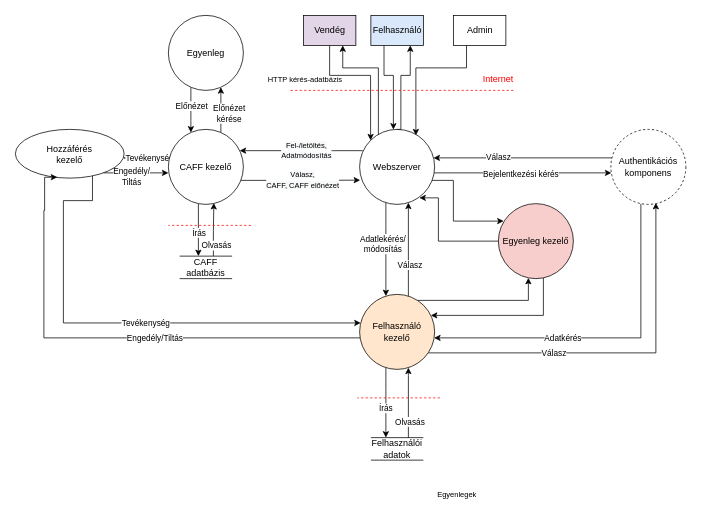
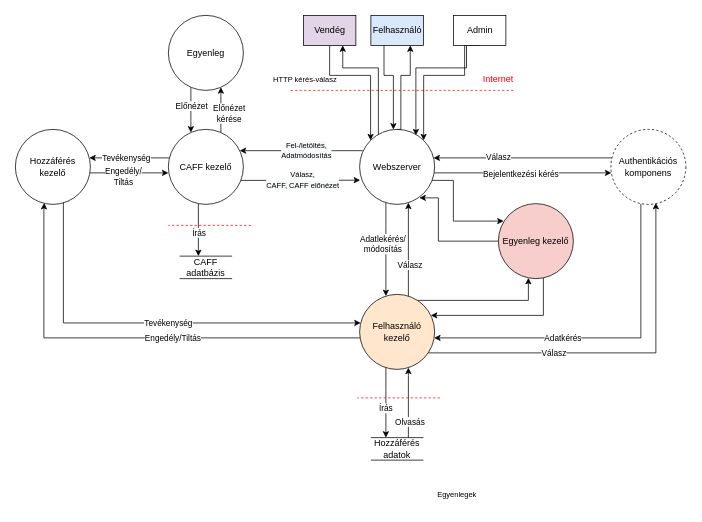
- <mxCell id="58" value="&lt;font style=&quot;font-size: 10px;&quot;&gt;HTTP kérés-adatbázis&lt;/font&gt;" style="text;html=1;strokeColor=none;fillColor=none;align=center;verticalAlign=middle;whiteSpace=wrap;rounded=0;" parent="1" vertex="1"><mxGeometry x="354" y="90" width="105" height="30" as="geometry" /></mxCell>
+ <mxCell id="58" value="&lt;font style=&quot;font-size: 10px;&quot;&gt;HTTP kérés-válasz&lt;/font&gt;" style="text;html=1;strokeColor=none;fillColor=none;align=center;verticalAlign=middle;whiteSpace=wrap;rounded=0;" parent="1" vertex="1"><mxGeometry x="354" y="90" width="105" height="30" as="geometry" /></mxCell>
+ <mxCell id="7" style="edgeStyle=orthogonalEdgeStyle;rounded=0;orthogonalLoop=1;jettySize=auto;html=1;exitX=0.5;exitY=1;exitDx=0;exitDy=0;entryX=1;entryY=0;entryDx=0;entryDy=0;" parent="1" source="8" target="18" edge="1"><mxGeometry relative="1" as="geometry"><Array as="points"><mxPoint x="619" y="100" /><mxPoint x="564" y="100" /></Array></mxGeometry></mxCell>
- <mxCell id="37" value="Hozzáférés&lt;br&gt;kezelő" style="ellipse;whiteSpace=wrap;html=1;aspect=fixed;" parent="1" vertex="1"><mxGeometry x="20" y="172" width="145" height="65" as="geometry" /></mxCell>
+ <mxCell id="37" value="Hozzáférés&lt;br&gt;kezelő" style="ellipse;whiteSpace=wrap;html=1;aspect=fixed;" parent="1" vertex="1"><mxGeometry x="20" y="172" width="100" height="100" as="geometry" /></mxCell>
- <mxCell id="52" style="edgeStyle=orthogonalEdgeStyle;rounded=0;orthogonalLoop=1;jettySize=auto;html=1;entryX=0.606;entryY=0.982;entryDx=0;entryDy=0;entryPerimeter=0;" parent="1" source="54" target="32" edge="1"><mxGeometry relative="1" as="geometry"><Array as="points"><mxPoint x="284" y="307" /><mxPoint x="285" y="307" /></Array></mxGeometry></mxCell>
- <mxCell id="53" value="Olvasás" style="edgeLabel;html=1;align=center;verticalAlign=middle;resizable=0;points=[];" parent="52" vertex="1" connectable="0"><mxGeometry x="-0.627" relative="1" as="geometry"><mxPoint x="3" y="-2" as="offset" /></mxGeometry></mxCell>
- <mxCell id="50" value="Felhasználói adatok" style="text;html=1;strokeColor=none;fillColor=none;align=center;verticalAlign=middle;whiteSpace=wrap;rounded=0;" parent="1" vertex="1"><mxGeometry x="499" y="583" width="60" height="30" as="geometry" /></mxCell>
+ <mxCell id="50" value="Hozzáférés adatok" style="text;html=1;strokeColor=none;fillColor=none;align=center;verticalAlign=middle;whiteSpace=wrap;rounded=0;" parent="1" vertex="1"><mxGeometry x="499" y="583" width="60" height="30" as="geometry" /></mxCell>
